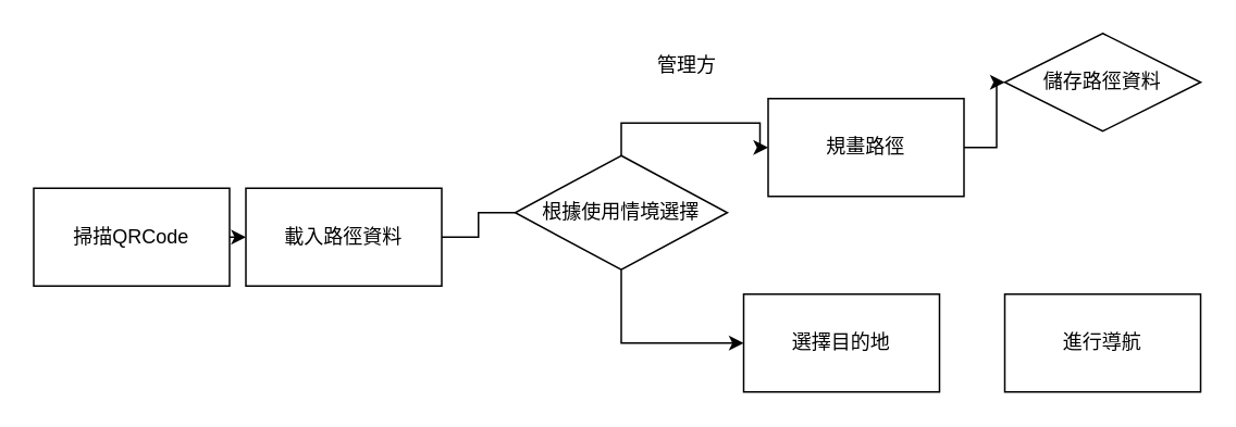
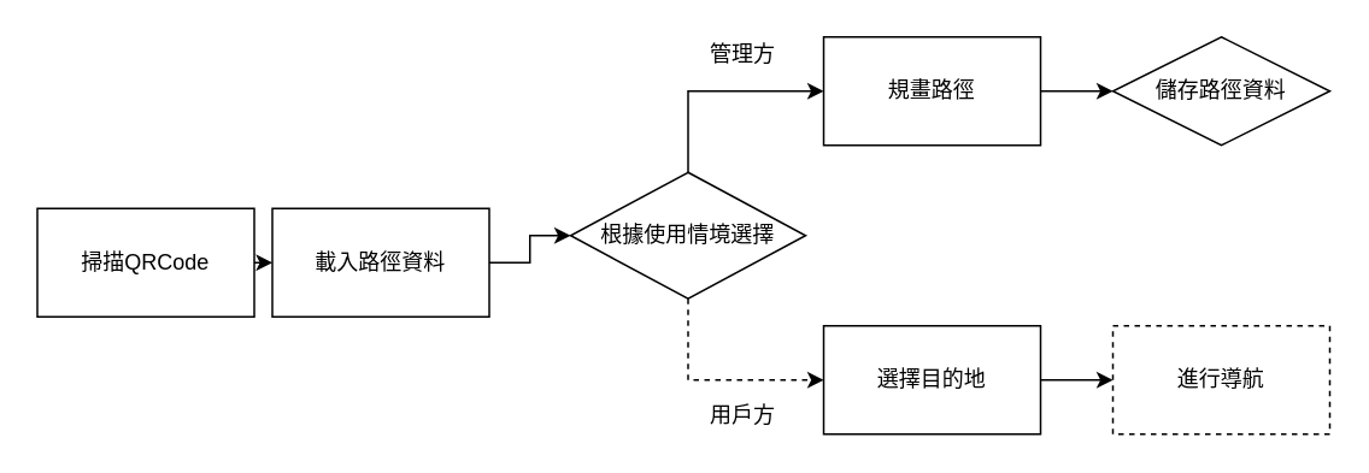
- <mxCell id="15" value="管理方" style="text;html=1;align=center;verticalAlign=middle;resizable=0;points=[];autosize=1;" vertex="1" parent="1"><mxGeometry x="395" y="30" width="50" height="20" as="geometry" /></mxCell>
+ <mxCell id="15" value="管理方" style="text;html=1;align=center;verticalAlign=middle;resizable=0;points=[];autosize=1;" vertex="1" parent="1"><mxGeometry x="385" y="20" width="50" height="20" as="geometry" /></mxCell>
- <mxCell id="10" value="規畫路徑" style="rounded=0;whiteSpace=wrap;html=1;" vertex="1" parent="1"><mxGeometry x="470" y="60" width="120" height="60" as="geometry" /></mxCell>
+ <mxCell id="10" value="規畫路徑" style="rounded=0;whiteSpace=wrap;html=1;" vertex="1" parent="1"><mxGeometry x="455" y="20" width="120" height="60" as="geometry" /></mxCell>
- <mxCell id="4" style="edgeStyle=orthogonalEdgeStyle;rounded=0;orthogonalLoop=1;jettySize=auto;html=1;exitX=1;exitY=0.5;exitDx=0;exitDy=0;entryX=0;entryY=0.5;entryDx=0;entryDy=0;endArrow=none;" edge="1" parent="1" source="5" target="8"><mxGeometry relative="1" as="geometry" /></mxCell>
+ <mxCell id="4" style="edgeStyle=orthogonalEdgeStyle;rounded=0;orthogonalLoop=1;jettySize=auto;html=1;exitX=1;exitY=0.5;exitDx=0;exitDy=0;entryX=0;entryY=0.5;entryDx=0;entryDy=0;" edge="1" parent="1" source="5" target="8"><mxGeometry relative="1" as="geometry" /></mxCell>
- <mxCell id="6" style="edgeStyle=orthogonalEdgeStyle;rounded=0;orthogonalLoop=1;jettySize=auto;html=1;exitX=0.5;exitY=1;exitDx=0;exitDy=0;entryX=0;entryY=0.5;entryDx=0;entryDy=0;" edge="1" parent="1" source="8" target="13"><mxGeometry relative="1" as="geometry" /></mxCell>
+ <mxCell id="6" style="edgeStyle=orthogonalEdgeStyle;rounded=0;orthogonalLoop=1;jettySize=auto;html=1;exitX=0.5;exitY=1;exitDx=0;exitDy=0;entryX=0;entryY=0.5;entryDx=0;entryDy=0;dashed=1;" edge="1" parent="1" source="8" target="13"><mxGeometry relative="1" as="geometry" /></mxCell>
+ <mxCell id="12" style="edgeStyle=orthogonalEdgeStyle;rounded=0;orthogonalLoop=1;jettySize=auto;html=1;exitX=1;exitY=0.5;exitDx=0;exitDy=0;entryX=0;entryY=0.5;entryDx=0;entryDy=0;" edge="1" parent="1" source="13" target="14"><mxGeometry relative="1" as="geometry" /></mxCell>
- <mxCell id="14" value="進行導航" style="rounded=0;whiteSpace=wrap;html=1;" vertex="1" parent="1"><mxGeometry x="615" y="180" width="120" height="60" as="geometry" /></mxCell>
+ <mxCell id="14" value="進行導航" style="rounded=0;whiteSpace=wrap;html=1;dashed=1;" vertex="1" parent="1"><mxGeometry x="615" y="180" width="120" height="60" as="geometry" /></mxCell>
+ <mxCell id="16" value="用戶方" style="text;html=1;align=center;verticalAlign=middle;resizable=0;points=[];autosize=1;" vertex="1" parent="1"><mxGeometry x="385" y="220" width="50" height="20" as="geometry" /></mxCell>
